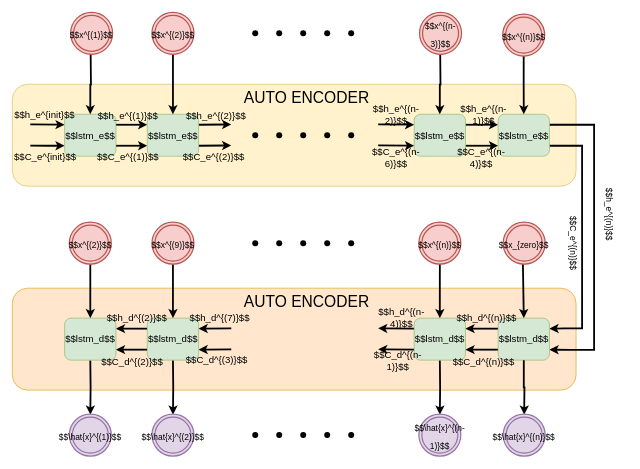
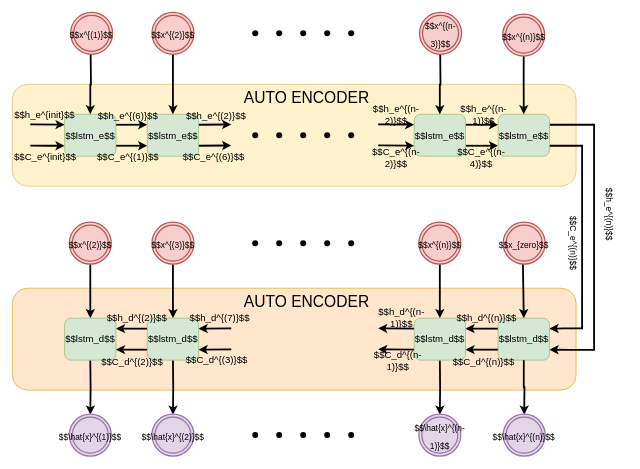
- <mxCell id="20" value="$$h_e^{(1)}$$" style="text;html=1;strokeColor=none;fillColor=none;align=center;verticalAlign=middle;whiteSpace=wrap;rounded=0;fontSize=16;" parent="1" vertex="1"><mxGeometry x="182.81" y="177" width="60" height="30" as="geometry" /></mxCell>
+ <mxCell id="20" value="$$h_e^{(6)}$$" style="text;html=1;strokeColor=none;fillColor=none;align=center;verticalAlign=middle;whiteSpace=wrap;rounded=0;fontSize=16;" parent="1" vertex="1"><mxGeometry x="182.81" y="177" width="60" height="30" as="geometry" /></mxCell>
- <mxCell id="25" value="$$C_e^{(2)}$$" style="text;html=1;strokeColor=none;fillColor=none;align=center;verticalAlign=middle;whiteSpace=wrap;rounded=0;fontSize=16;" parent="1" vertex="1"><mxGeometry x="325.62" y="245" width="60" height="30" as="geometry" /></mxCell>
+ <mxCell id="25" value="$$C_e^{(6)}$$" style="text;html=1;strokeColor=none;fillColor=none;align=center;verticalAlign=middle;whiteSpace=wrap;rounded=0;fontSize=16;" parent="1" vertex="1"><mxGeometry x="325.62" y="245" width="60" height="30" as="geometry" /></mxCell>
- <mxCell id="27" value="$$C_e^{(n-6)}$$" style="text;html=1;strokeColor=none;fillColor=none;align=center;verticalAlign=middle;whiteSpace=wrap;rounded=0;fontSize=16;" parent="1" vertex="1"><mxGeometry x="629.82" y="248" width="60" height="30" as="geometry" /></mxCell>
+ <mxCell id="27" value="$$C_e^{(n-2)}$$" style="text;html=1;strokeColor=none;fillColor=none;align=center;verticalAlign=middle;whiteSpace=wrap;rounded=0;fontSize=16;" parent="1" vertex="1"><mxGeometry x="629.82" y="248" width="60" height="30" as="geometry" /></mxCell>
- <mxCell id="65" value="&lt;span style=&quot;font-size: 14px;&quot;&gt;$$x^{(9)}$$&lt;/span&gt;" style="ellipse;shape=doubleEllipse;whiteSpace=wrap;html=1;aspect=fixed;fontSize=24;strokeWidth=2;fillColor=#f8cecc;strokeColor=#b85450;" parent="1" vertex="1"><mxGeometry x="252.81" y="370" width="70" height="70" as="geometry" /></mxCell>
+ <mxCell id="65" value="&lt;span style=&quot;font-size: 14px;&quot;&gt;$$x^{(3)}$$&lt;/span&gt;" style="ellipse;shape=doubleEllipse;whiteSpace=wrap;html=1;aspect=fixed;fontSize=24;strokeWidth=2;fillColor=#f8cecc;strokeColor=#b85450;" parent="1" vertex="1"><mxGeometry x="252.81" y="370" width="70" height="70" as="geometry" /></mxCell>
- <mxCell id="53" value="$$h_d^{(n-4)}$$" style="text;html=1;strokeColor=none;fillColor=none;align=center;verticalAlign=middle;whiteSpace=wrap;rounded=0;fontSize=16;" parent="1" vertex="1"><mxGeometry x="639" y="515" width="60" height="30" as="geometry" /></mxCell>
+ <mxCell id="53" value="$$h_d^{(n-1)}$$" style="text;html=1;strokeColor=none;fillColor=none;align=center;verticalAlign=middle;whiteSpace=wrap;rounded=0;fontSize=16;" parent="1" vertex="1"><mxGeometry x="639" y="515" width="60" height="30" as="geometry" /></mxCell>
